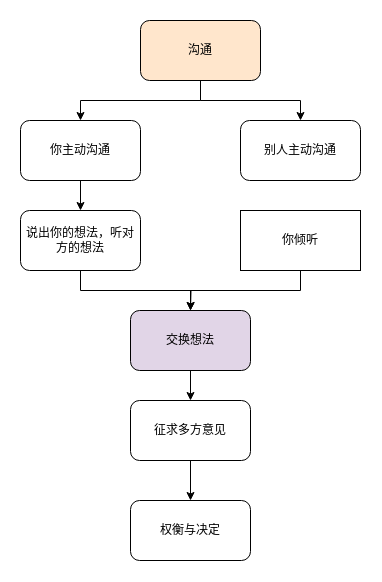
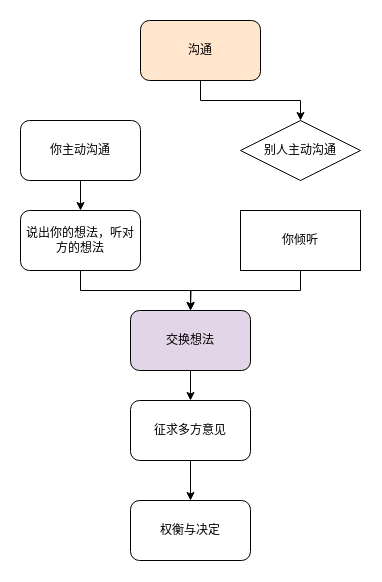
- <mxCell id="15" style="edgeStyle=orthogonalEdgeStyle;rounded=0;orthogonalLoop=1;jettySize=auto;html=1;exitX=0.5;exitY=1;exitDx=0;exitDy=0;entryX=0.5;entryY=0;entryDx=0;entryDy=0;" edge="1" parent="1" source="16" target="3"><mxGeometry relative="1" as="geometry" /></mxCell>
- <mxCell id="9" value="别人主动沟通" style="rounded=1;whiteSpace=wrap;html=1;" vertex="1" parent="1"><mxGeometry x="240" y="120" width="120" height="60" as="geometry" /></mxCell>
+ <mxCell id="9" value="别人主动沟通" style="rhombus;whiteSpace=wrap;html=1;" vertex="1" parent="1"><mxGeometry x="240" y="120" width="120" height="60" as="geometry" /></mxCell>
